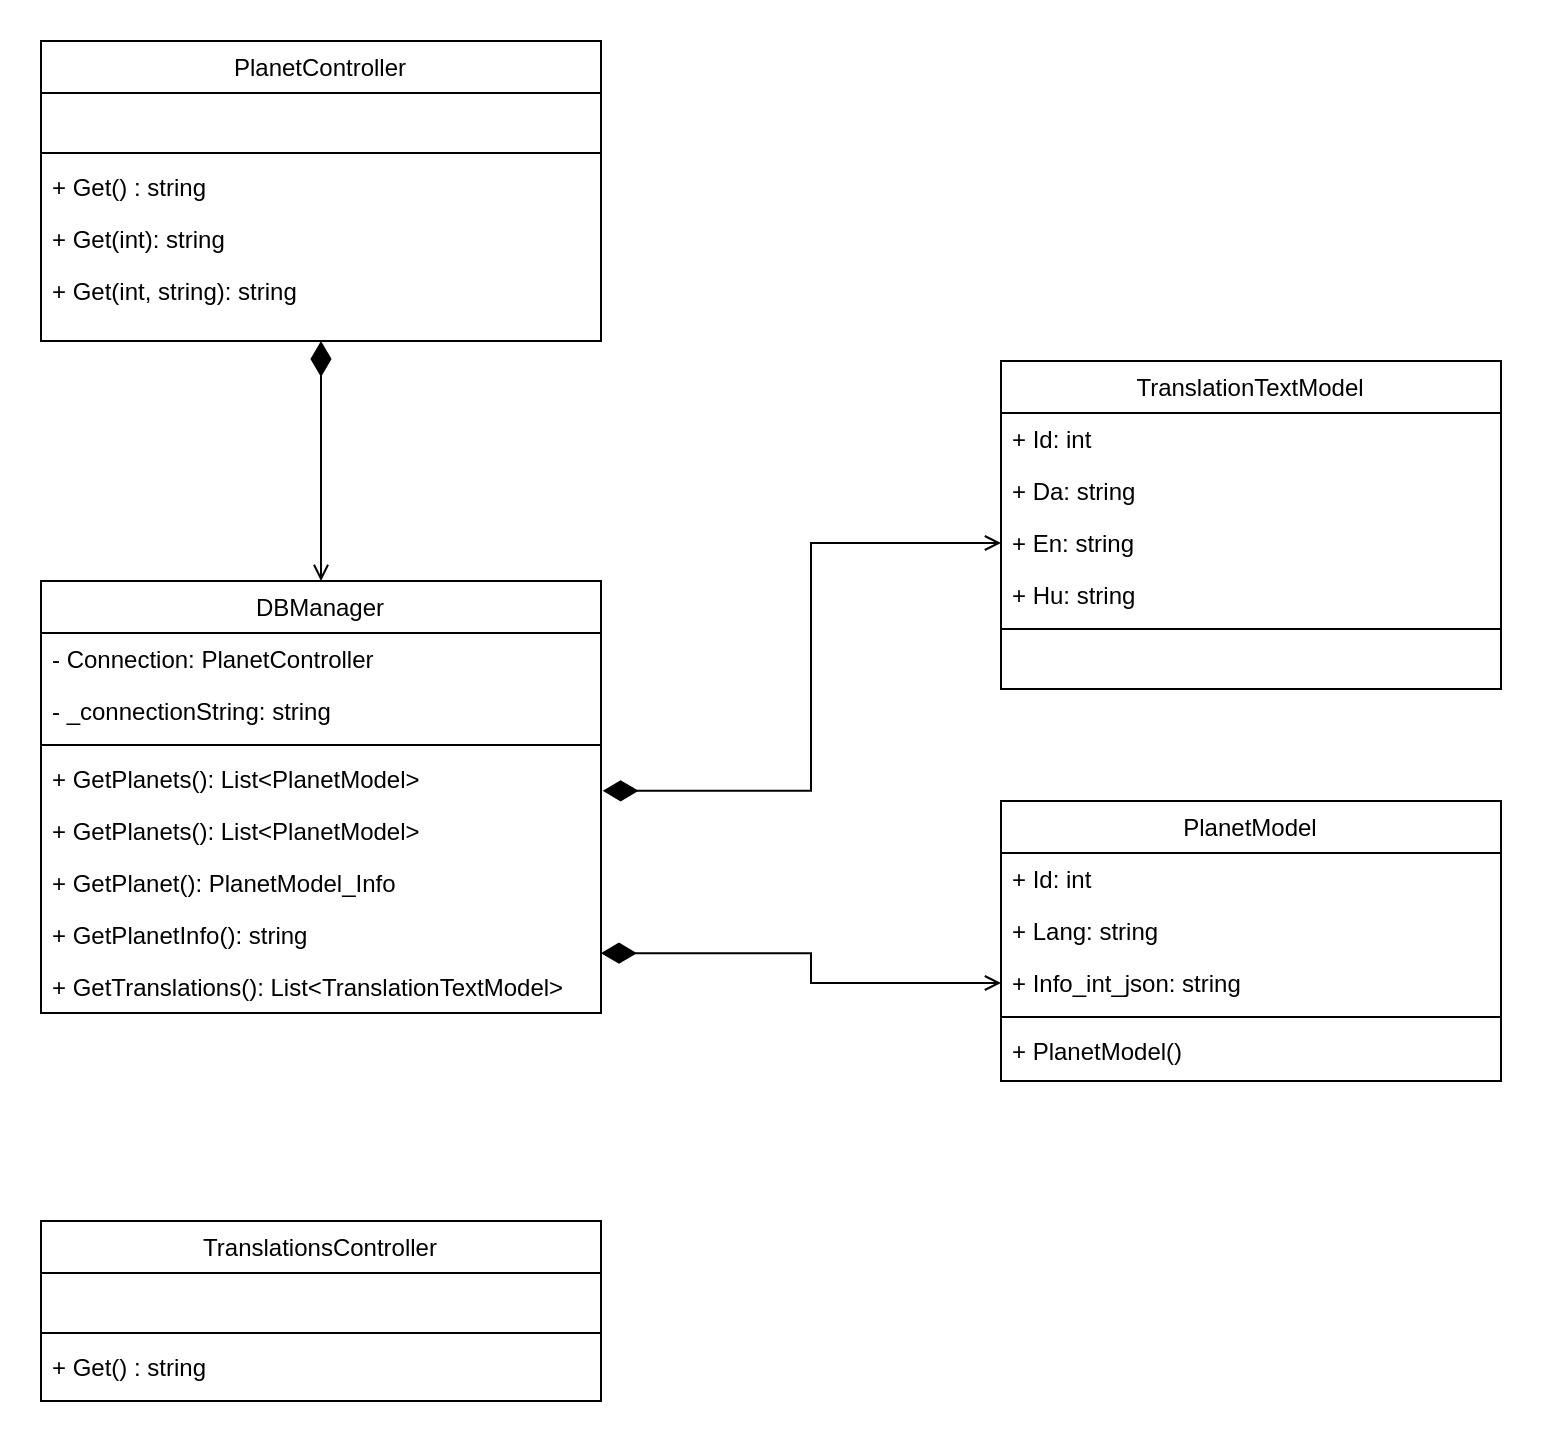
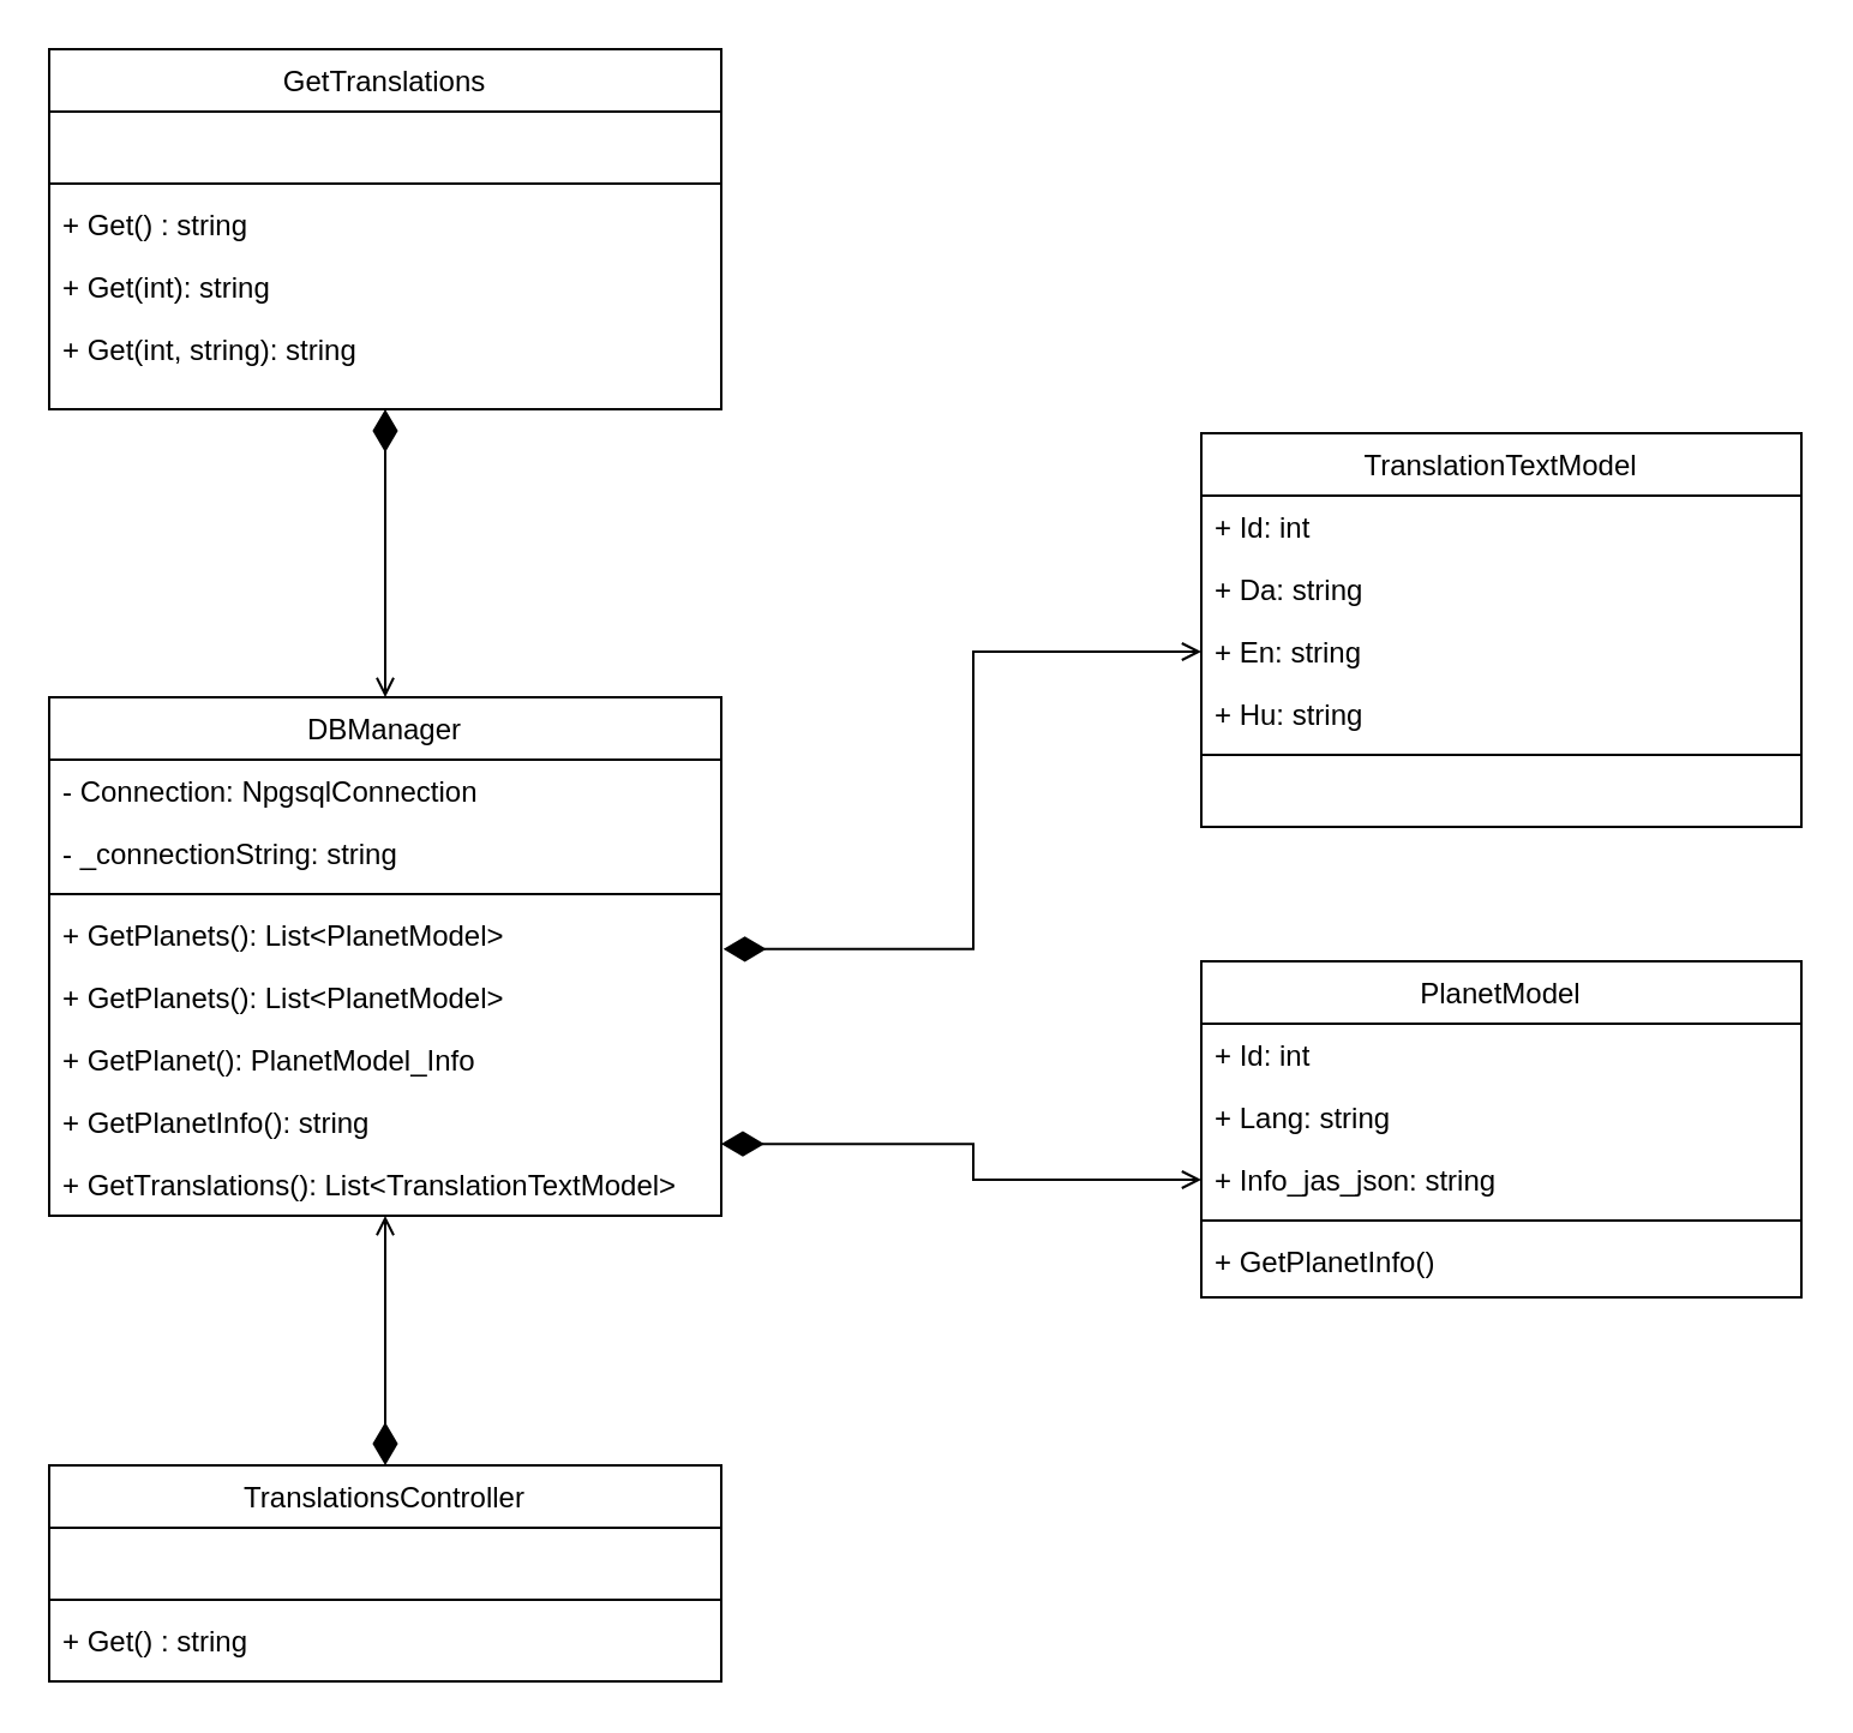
- <mxCell id="25" value="PlanetController" style="swimlane;fontStyle=0;align=center;verticalAlign=top;childLayout=stackLayout;horizontal=1;startSize=26;horizontalStack=0;resizeParent=1;resizeLast=0;collapsible=1;marginBottom=0;rounded=0;shadow=0;strokeWidth=1;" parent="1" vertex="1"><mxGeometry x="20" y="20" width="280" height="150" as="geometry"><mxRectangle x="130" y="380" width="160" height="26" as="alternateBounds" /></mxGeometry></mxCell>
+ <mxCell id="25" value="GetTranslations" style="swimlane;fontStyle=0;align=center;verticalAlign=top;childLayout=stackLayout;horizontal=1;startSize=26;horizontalStack=0;resizeParent=1;resizeLast=0;collapsible=1;marginBottom=0;rounded=0;shadow=0;strokeWidth=1;" parent="1" vertex="1"><mxGeometry x="20" y="20" width="280" height="150" as="geometry"><mxRectangle x="130" y="380" width="160" height="26" as="alternateBounds" /></mxGeometry></mxCell>
- <mxCell id="17" value="- Connection: PlanetController" style="text;align=left;verticalAlign=top;spacingLeft=4;spacingRight=4;overflow=hidden;rotatable=0;points=[[0,0.5],[1,0.5]];portConstraint=eastwest;" parent="16" vertex="1"><mxGeometry y="26" width="280" height="26" as="geometry" /></mxCell>
+ <mxCell id="17" value="- Connection: NpgsqlConnection" style="text;align=left;verticalAlign=top;spacingLeft=4;spacingRight=4;overflow=hidden;rotatable=0;points=[[0,0.5],[1,0.5]];portConstraint=eastwest;" parent="16" vertex="1"><mxGeometry y="26" width="280" height="26" as="geometry" /></mxCell>
- <mxCell id="5" value="+ Info_int_json: string" style="text;align=left;verticalAlign=top;spacingLeft=4;spacingRight=4;overflow=hidden;rotatable=0;points=[[0,0.5],[1,0.5]];portConstraint=eastwest;" parent="2" vertex="1"><mxGeometry y="78" width="250" height="26" as="geometry" /></mxCell>
+ <mxCell id="5" value="+ Info_jas_json: string" style="text;align=left;verticalAlign=top;spacingLeft=4;spacingRight=4;overflow=hidden;rotatable=0;points=[[0,0.5],[1,0.5]];portConstraint=eastwest;" parent="2" vertex="1"><mxGeometry y="78" width="250" height="26" as="geometry" /></mxCell>
- <mxCell id="7" value="+ PlanetModel()" style="text;align=left;verticalAlign=top;spacingLeft=4;spacingRight=4;overflow=hidden;rotatable=0;points=[[0,0.5],[1,0.5]];portConstraint=eastwest;" parent="2" vertex="1"><mxGeometry y="112" width="250" height="26" as="geometry" /></mxCell>
+ <mxCell id="7" value="+ GetPlanetInfo()" style="text;align=left;verticalAlign=top;spacingLeft=4;spacingRight=4;overflow=hidden;rotatable=0;points=[[0,0.5],[1,0.5]];portConstraint=eastwest;" parent="2" vertex="1"><mxGeometry y="112" width="250" height="26" as="geometry" /></mxCell>
+ <mxCell id="15" style="edgeStyle=orthogonalEdgeStyle;rounded=0;orthogonalLoop=1;jettySize=auto;html=1;entryX=0.5;entryY=0;entryDx=0;entryDy=0;startArrow=open;startFill=0;endArrow=diamondThin;endFill=1;endSize=15;targetPerimeterSpacing=15;" edge="1" parent="1" source="16" target="31"><mxGeometry relative="1" as="geometry" /></mxCell>
